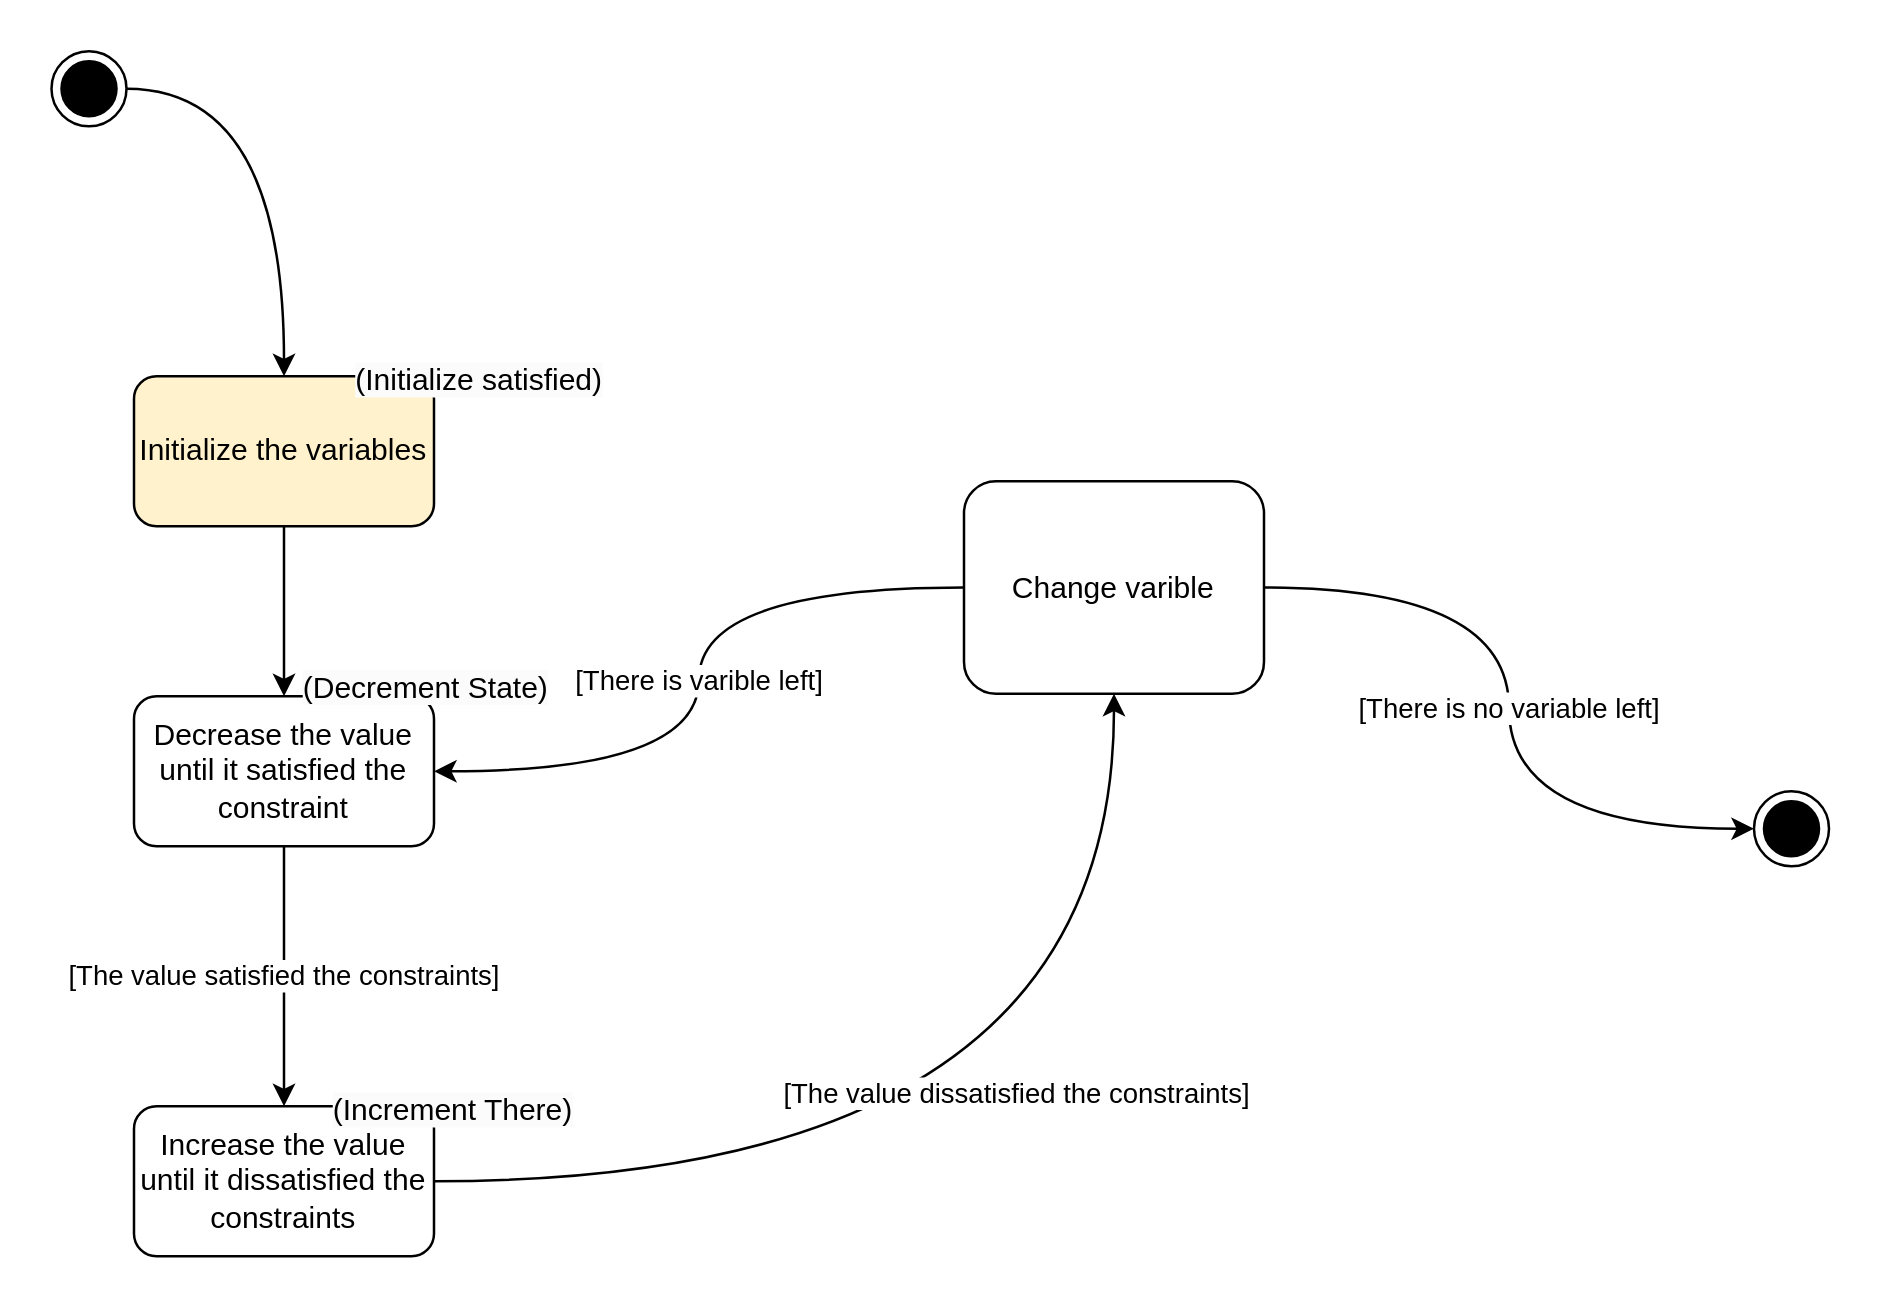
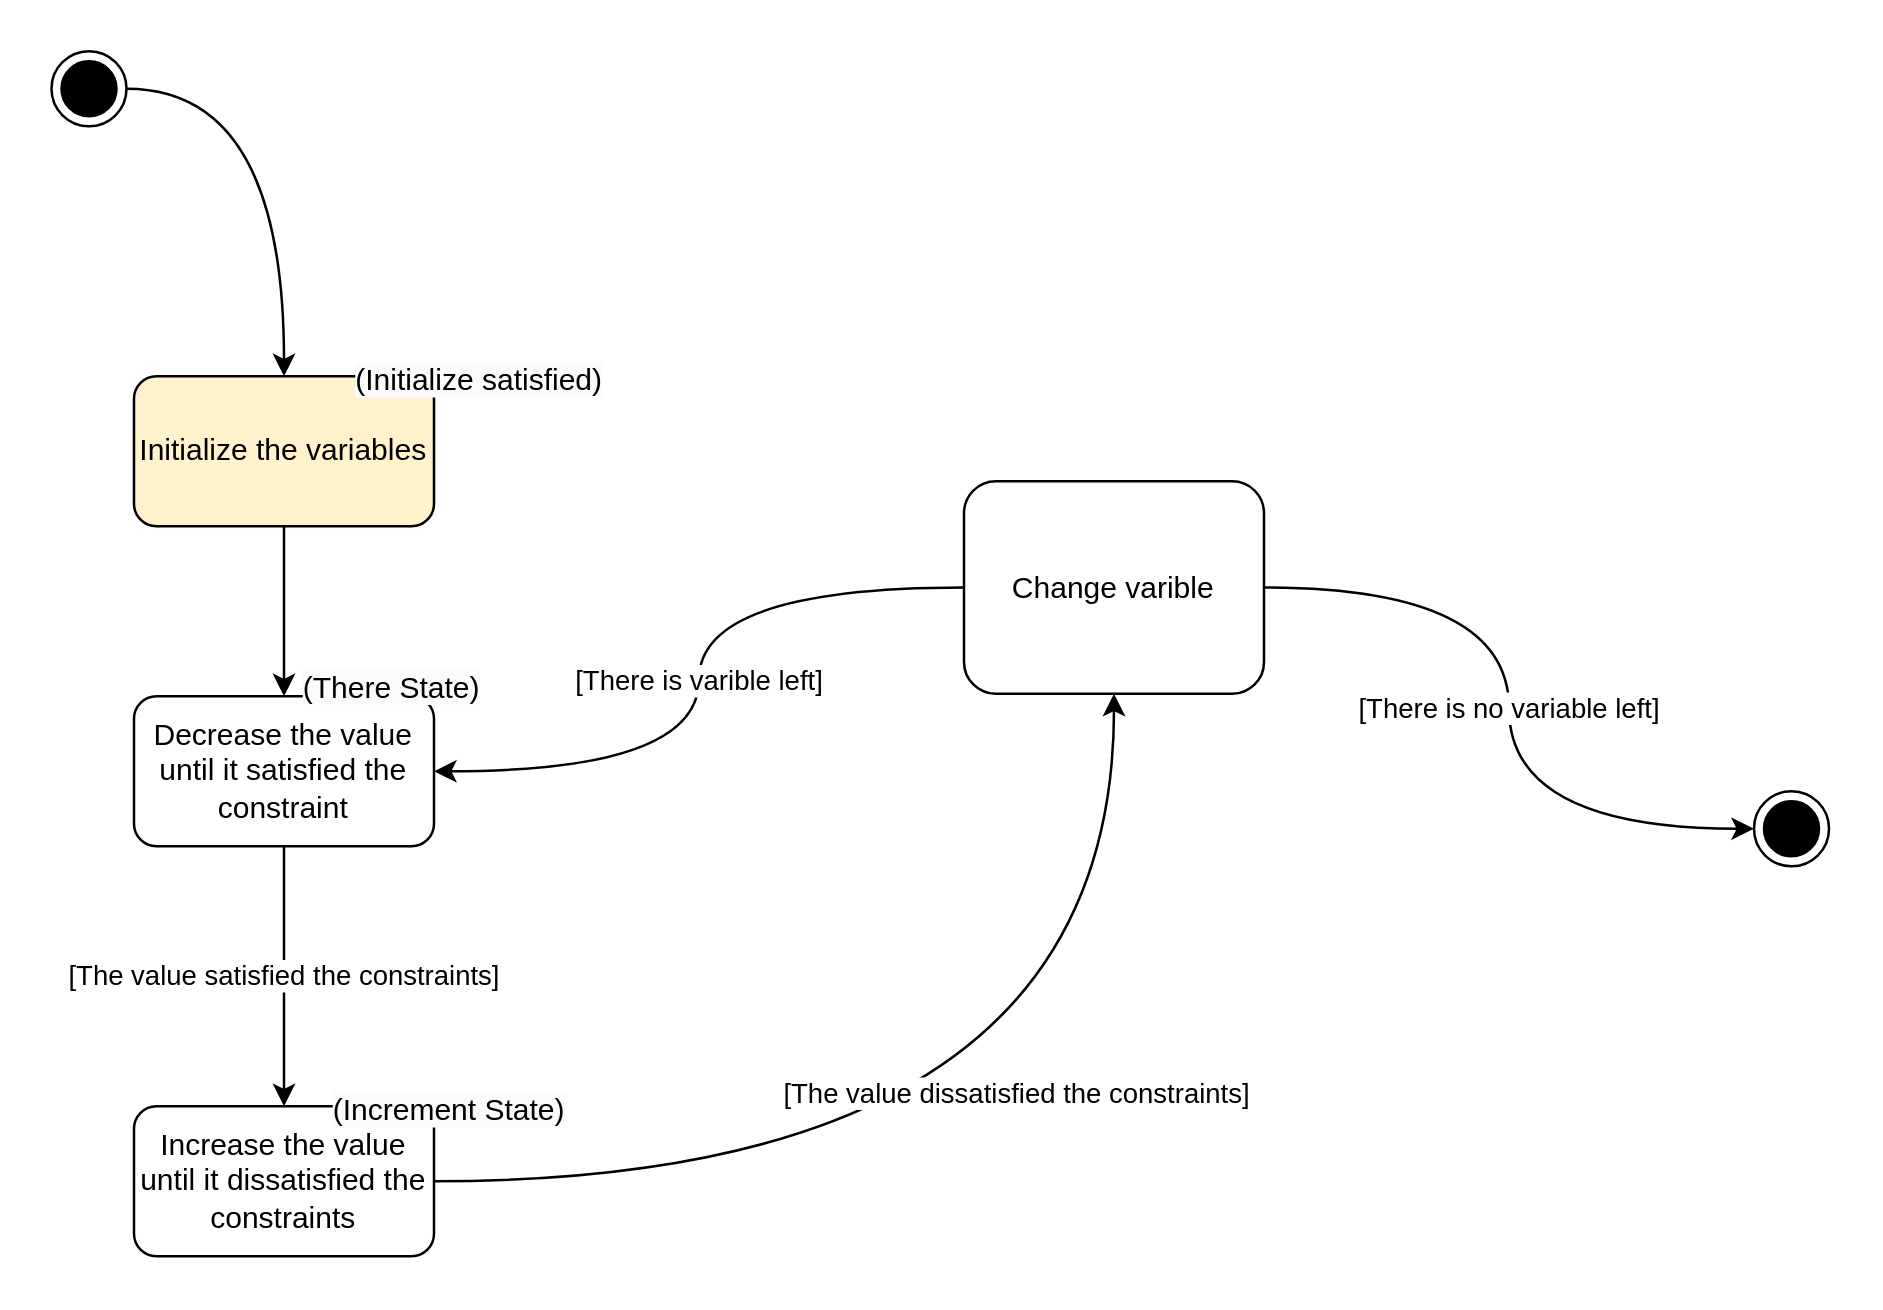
- <mxCell id="16" value="&lt;span style=&quot;color: rgb(0, 0, 0); font-family: Helvetica; font-size: 12px; font-style: normal; font-variant-ligatures: normal; font-variant-caps: normal; font-weight: 400; letter-spacing: normal; orphans: 2; text-align: center; text-indent: 0px; text-transform: none; widows: 2; word-spacing: 0px; -webkit-text-stroke-width: 0px; background-color: rgb(251, 251, 251); text-decoration-thickness: initial; text-decoration-style: initial; text-decoration-color: initial; float: none; display: inline !important;&quot;&gt;(Decrement State)&lt;/span&gt;" style="text;whiteSpace=wrap;html=1;" vertex="1" parent="1"><mxGeometry x="119.004" y="261.002" width="118" height="36" as="geometry" /></mxCell>
+ <mxCell id="16" value="&lt;span style=&quot;color: rgb(0, 0, 0); font-family: Helvetica; font-size: 12px; font-style: normal; font-variant-ligatures: normal; font-variant-caps: normal; font-weight: 400; letter-spacing: normal; orphans: 2; text-align: center; text-indent: 0px; text-transform: none; widows: 2; word-spacing: 0px; -webkit-text-stroke-width: 0px; background-color: rgb(251, 251, 251); text-decoration-thickness: initial; text-decoration-style: initial; text-decoration-color: initial; float: none; display: inline !important;&quot;&gt;(There State)&lt;/span&gt;" style="text;whiteSpace=wrap;html=1;" vertex="1" parent="1"><mxGeometry x="119.004" y="261.002" width="118" height="36" as="geometry" /></mxCell>
- <mxCell id="15" value="&lt;span style=&quot;color: rgb(0, 0, 0); font-family: Helvetica; font-size: 12px; font-style: normal; font-variant-ligatures: normal; font-variant-caps: normal; font-weight: 400; letter-spacing: normal; orphans: 2; text-align: center; text-indent: 0px; text-transform: none; widows: 2; word-spacing: 0px; -webkit-text-stroke-width: 0px; background-color: rgb(251, 251, 251); text-decoration-thickness: initial; text-decoration-style: initial; text-decoration-color: initial; float: none; display: inline !important;&quot;&gt;(Increment There)&lt;/span&gt;" style="text;whiteSpace=wrap;html=1;" vertex="1" parent="1"><mxGeometry x="130.999" y="430.004" width="113" height="36" as="geometry" /></mxCell>
+ <mxCell id="15" value="&lt;span style=&quot;color: rgb(0, 0, 0); font-family: Helvetica; font-size: 12px; font-style: normal; font-variant-ligatures: normal; font-variant-caps: normal; font-weight: 400; letter-spacing: normal; orphans: 2; text-align: center; text-indent: 0px; text-transform: none; widows: 2; word-spacing: 0px; -webkit-text-stroke-width: 0px; background-color: rgb(251, 251, 251); text-decoration-thickness: initial; text-decoration-style: initial; text-decoration-color: initial; float: none; display: inline !important;&quot;&gt;(Increment State)&lt;/span&gt;" style="text;whiteSpace=wrap;html=1;" vertex="1" parent="1"><mxGeometry x="130.999" y="430.004" width="113" height="36" as="geometry" /></mxCell>
